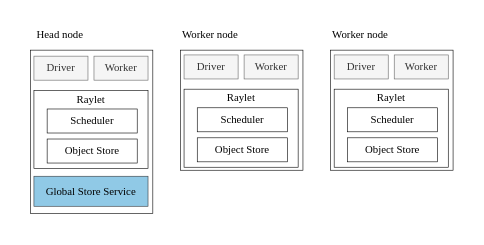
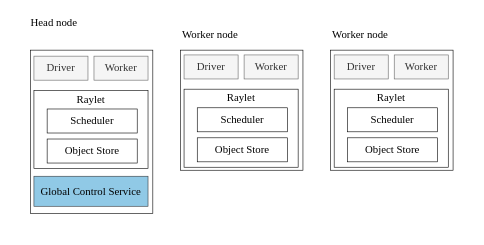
- <mxCell id="11" value="Head node" style="text;html=1;strokeColor=none;fillColor=none;align=center;verticalAlign=middle;whiteSpace=wrap;rounded=0;fontSize=18;fontFamily=Times New Roman;" parent="1" vertex="1"><mxGeometry x="50" y="43" width="99" height="30" as="geometry" /></mxCell>
+ <mxCell id="11" value="Head node" style="text;html=1;strokeColor=none;fillColor=none;align=center;verticalAlign=middle;whiteSpace=wrap;rounded=0;fontSize=18;fontFamily=Times New Roman;" parent="1" vertex="1"><mxGeometry x="40" y="23" width="99" height="30" as="geometry" /></mxCell>
- <mxCell id="8" value="Global Store Service" style="rounded=0;whiteSpace=wrap;html=1;fontSize=18;fillColor=#90C9E6;strokeColor=#36393d;fontFamily=Times New Roman;" parent="1" vertex="1"><mxGeometry x="56" y="293" width="190" height="50" as="geometry" /></mxCell>
+ <mxCell id="8" value="Global Control Service" style="rounded=0;whiteSpace=wrap;html=1;fontSize=18;fillColor=#90C9E6;strokeColor=#36393d;fontFamily=Times New Roman;" parent="1" vertex="1"><mxGeometry x="56" y="293" width="190" height="50" as="geometry" /></mxCell>
